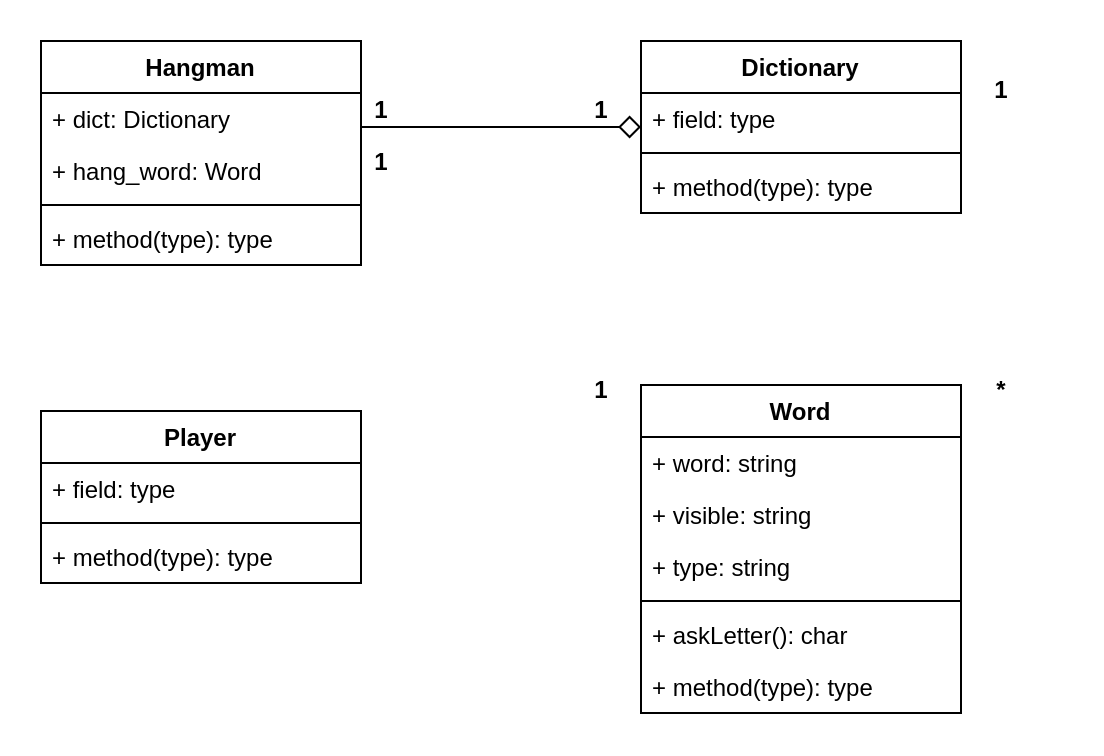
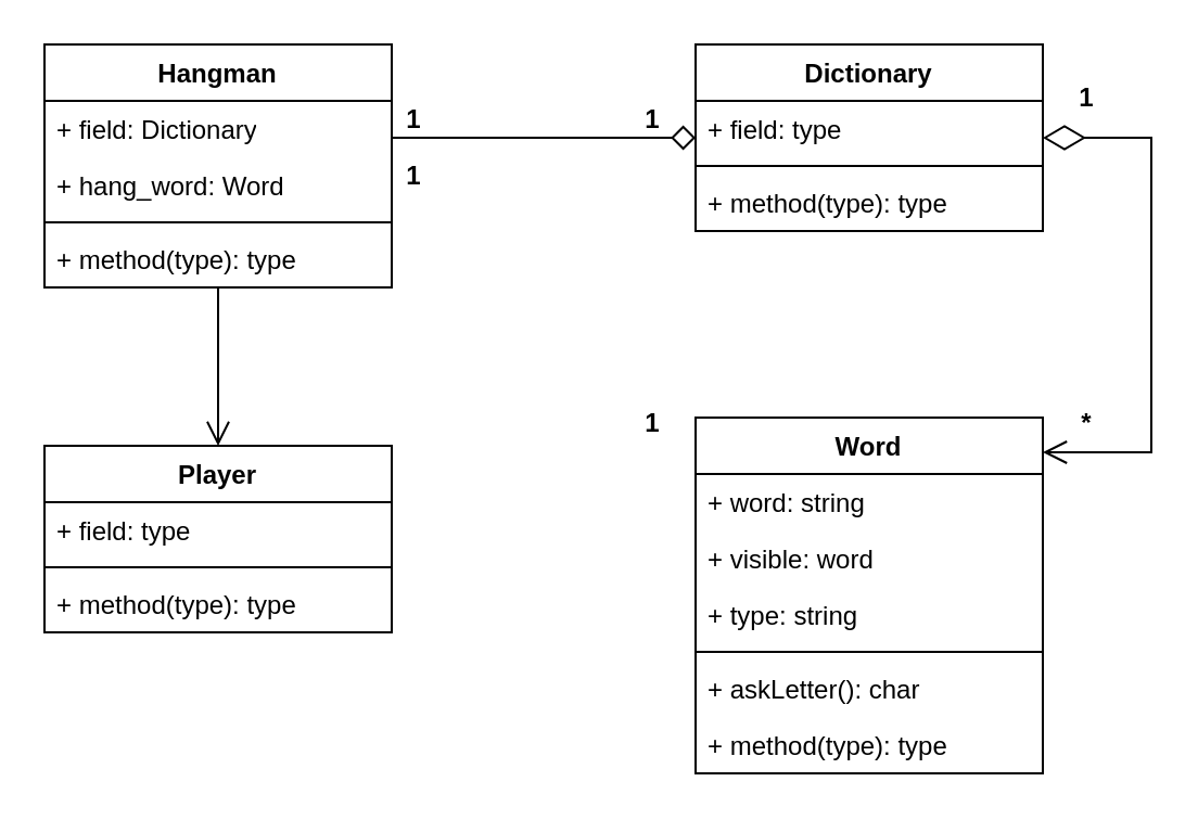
- <mxCell id="11" value="+ dict: Dictionary" style="text;strokeColor=none;fillColor=none;align=left;verticalAlign=top;spacingLeft=4;spacingRight=4;overflow=hidden;rotatable=0;points=[[0,0.5],[1,0.5]];portConstraint=eastwest;whiteSpace=wrap;html=1;" vertex="1" parent="10"><mxGeometry y="26" width="160" height="26" as="geometry" /></mxCell>
+ <mxCell id="11" value="+ field: Dictionary" style="text;strokeColor=none;fillColor=none;align=left;verticalAlign=top;spacingLeft=4;spacingRight=4;overflow=hidden;rotatable=0;points=[[0,0.5],[1,0.5]];portConstraint=eastwest;whiteSpace=wrap;html=1;" vertex="1" parent="10"><mxGeometry y="26" width="160" height="26" as="geometry" /></mxCell>
+ <mxCell id="15" style="edgeStyle=orthogonalEdgeStyle;rounded=0;orthogonalLoop=1;jettySize=auto;html=1;endArrow=open;endFill=0;startArrow=diamondThin;startFill=0;startSize=17;endSize=9;" edge="1" parent="1" source="16" target="2"><mxGeometry relative="1" as="geometry"><mxPoint x="500" y="61.999" as="sourcePoint" /><mxPoint x="410" y="182" as="targetPoint" /><Array as="points"><mxPoint x="530" y="63" /><mxPoint x="530" y="208" /></Array></mxGeometry></mxCell>
+ <mxCell id="30" style="edgeStyle=orthogonalEdgeStyle;rounded=0;orthogonalLoop=1;jettySize=auto;html=1;endArrow=open;endFill=0;endSize=9;" edge="1" parent="1" source="10" target="26"><mxGeometry relative="1" as="geometry"><Array as="points" /></mxGeometry></mxCell>
- <mxCell id="4" value="+ visible: string" style="text;strokeColor=none;fillColor=none;align=left;verticalAlign=top;spacingLeft=4;spacingRight=4;overflow=hidden;rotatable=0;points=[[0,0.5],[1,0.5]];portConstraint=eastwest;whiteSpace=wrap;html=1;" vertex="1" parent="2"><mxGeometry y="52" width="160" height="26" as="geometry" /></mxCell>
+ <mxCell id="4" value="+ visible: word" style="text;strokeColor=none;fillColor=none;align=left;verticalAlign=top;spacingLeft=4;spacingRight=4;overflow=hidden;rotatable=0;points=[[0,0.5],[1,0.5]];portConstraint=eastwest;whiteSpace=wrap;html=1;" vertex="1" parent="2"><mxGeometry y="52" width="160" height="26" as="geometry" /></mxCell>
